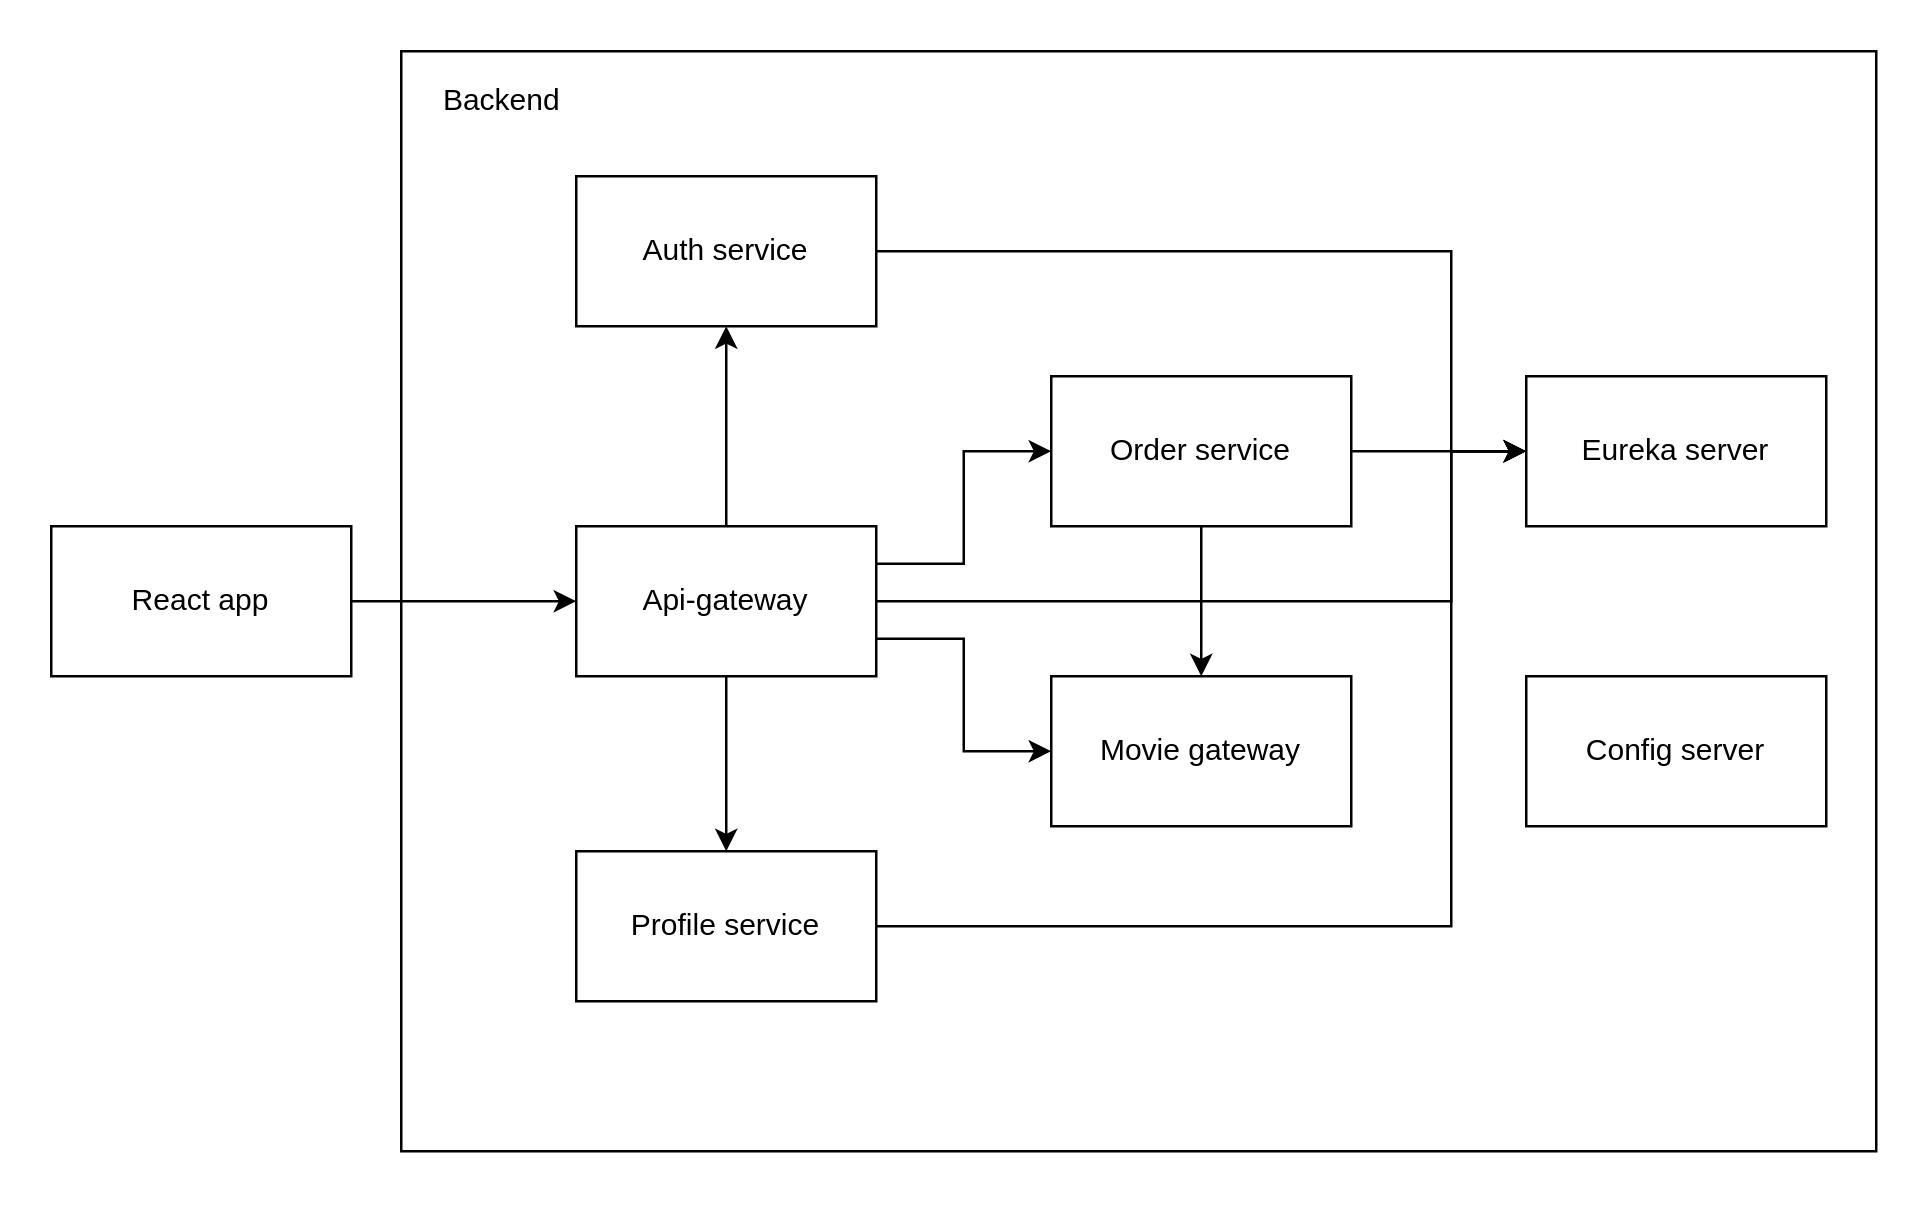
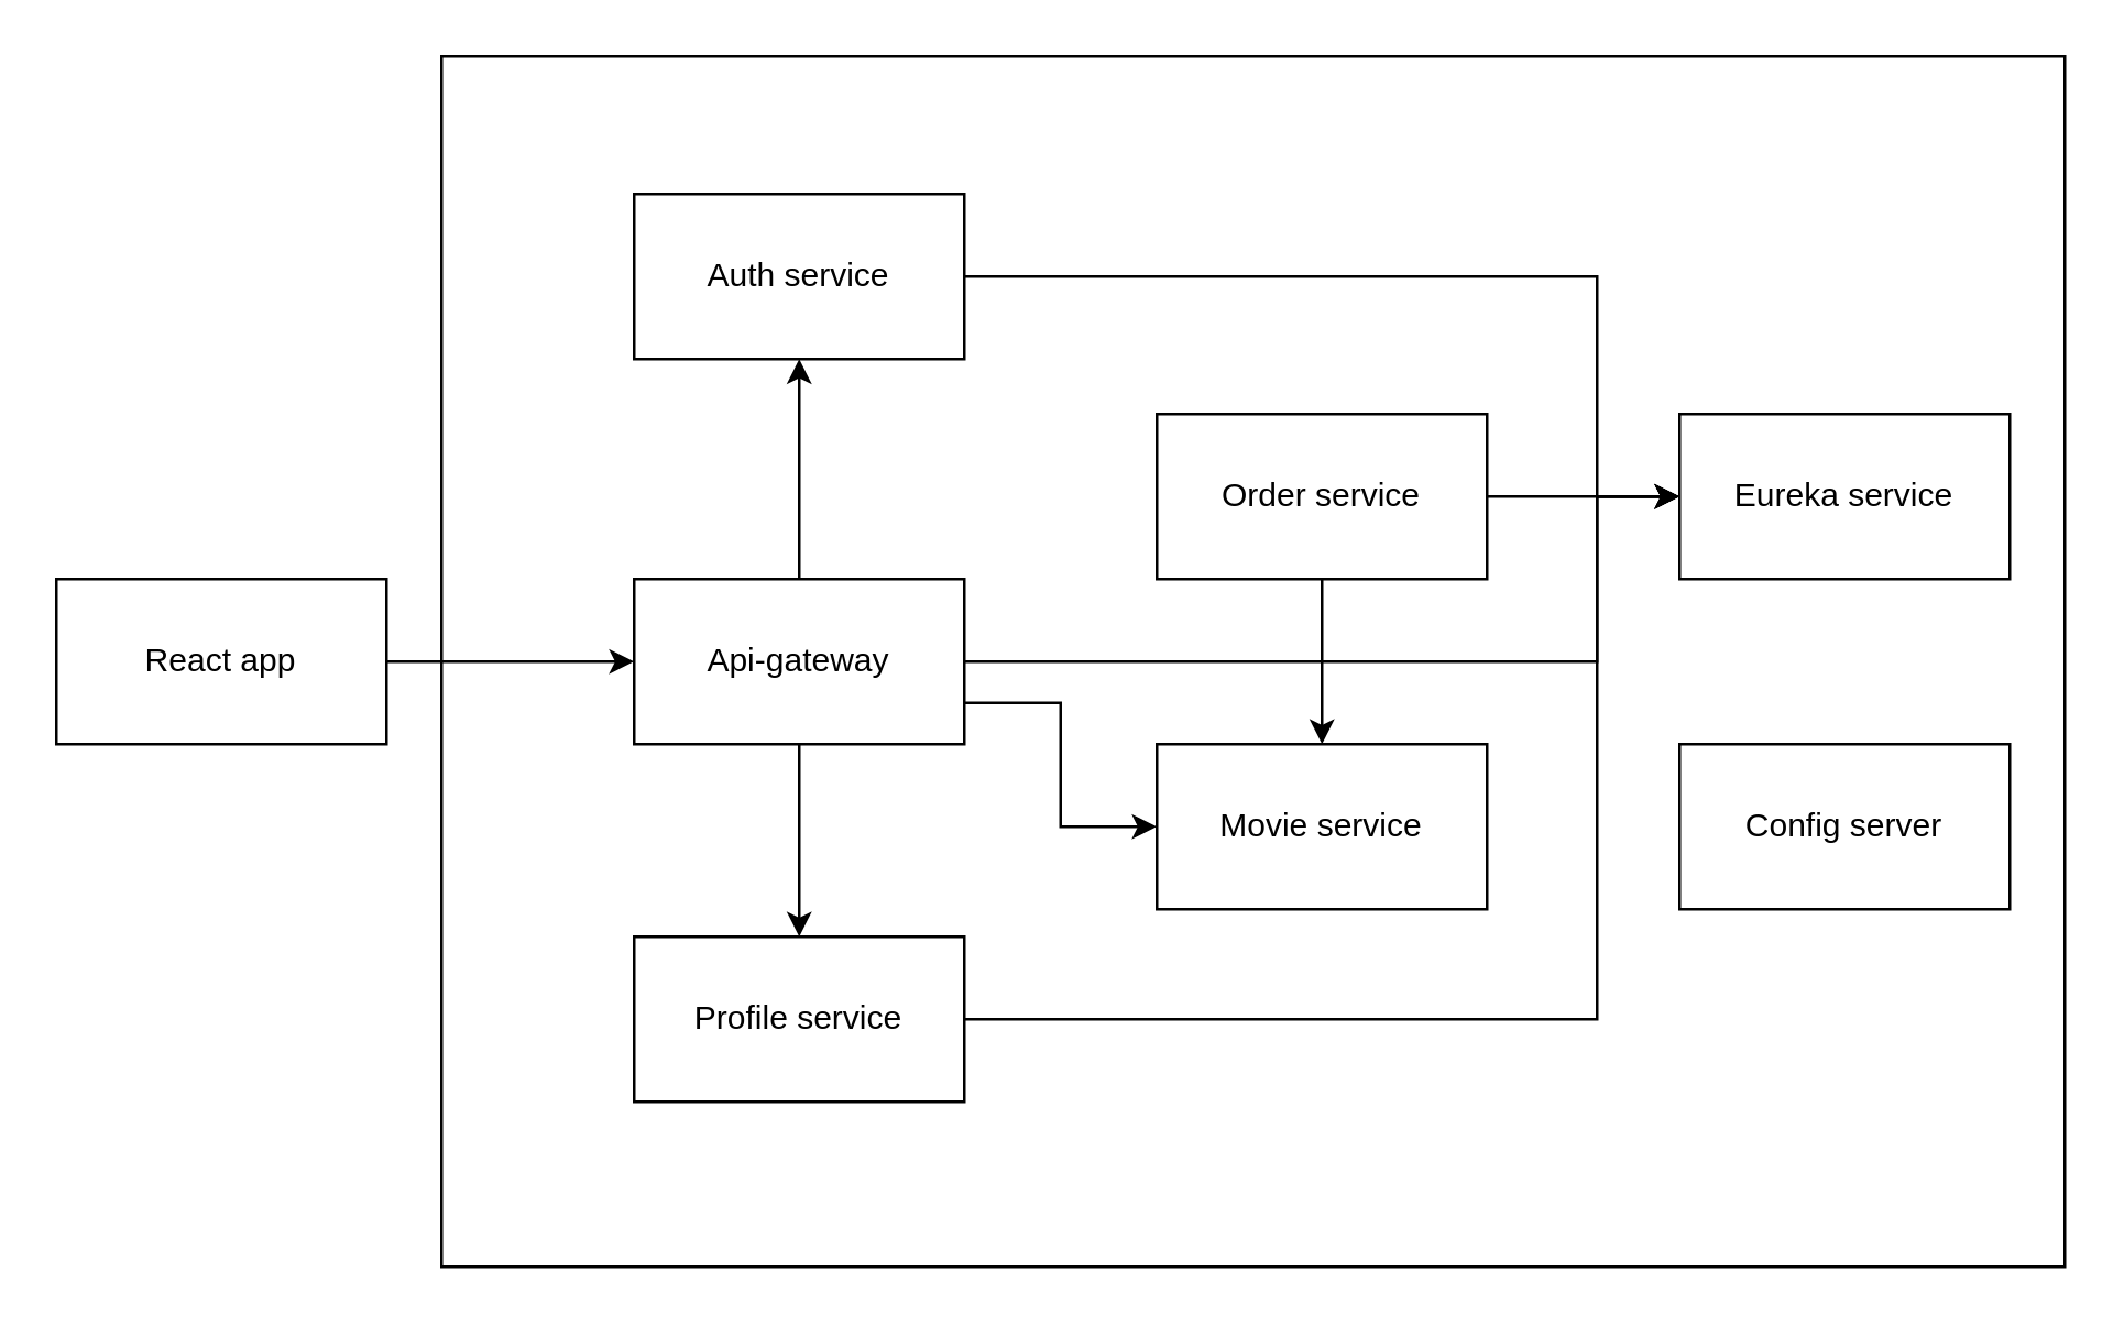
- <mxCell id="21" value="Backend" style="text;html=1;align=center;verticalAlign=middle;resizable=0;points=[];autosize=1;" vertex="1" parent="1"><mxGeometry x="170" y="30" width="60" height="20" as="geometry" /></mxCell>
- <mxCell id="19" value="Eureka server" style="rounded=0;whiteSpace=wrap;html=1;" vertex="1" parent="1"><mxGeometry x="610" y="150" width="120" height="60" as="geometry" /></mxCell>
+ <mxCell id="19" value="Eureka service" style="rounded=0;whiteSpace=wrap;html=1;" vertex="1" parent="1"><mxGeometry x="610" y="150" width="120" height="60" as="geometry" /></mxCell>
- <mxCell id="7" style="edgeStyle=orthogonalEdgeStyle;rounded=0;orthogonalLoop=1;jettySize=auto;html=1;exitX=1;exitY=0.25;exitDx=0;exitDy=0;entryX=0;entryY=0.5;entryDx=0;entryDy=0;" edge="1" parent="1" source="10" target="17"><mxGeometry relative="1" as="geometry" /></mxCell>
- <mxCell id="18" value="Movie gateway" style="rounded=0;whiteSpace=wrap;html=1;" vertex="1" parent="1"><mxGeometry x="420" y="270" width="120" height="60" as="geometry" /></mxCell>
+ <mxCell id="18" value="Movie service" style="rounded=0;whiteSpace=wrap;html=1;" vertex="1" parent="1"><mxGeometry x="420" y="270" width="120" height="60" as="geometry" /></mxCell>
